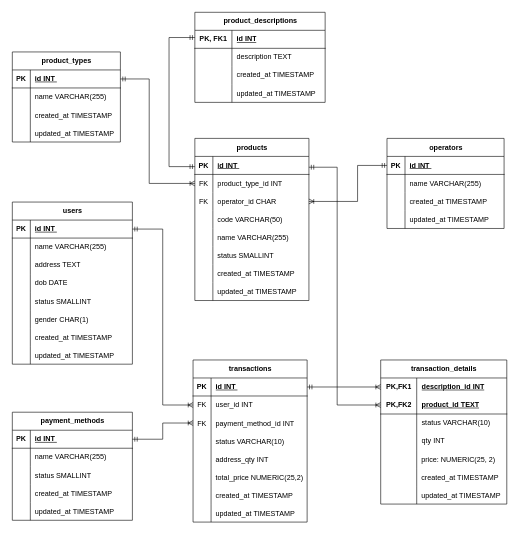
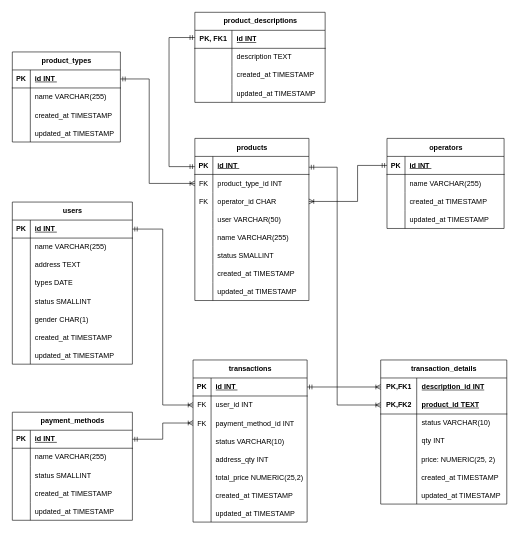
- <mxCell id="53" value="code VARCHAR(50)" style="shape=partialRectangle;connectable=0;fillColor=none;top=0;left=0;bottom=0;right=0;align=left;spacingLeft=6;overflow=hidden;whiteSpace=wrap;html=1;" parent="51" vertex="1"><mxGeometry x="30" width="160" height="30" as="geometry"><mxRectangle width="160" height="30" as="alternateBounds" /></mxGeometry></mxCell>
+ <mxCell id="53" value="user VARCHAR(50)" style="shape=partialRectangle;connectable=0;fillColor=none;top=0;left=0;bottom=0;right=0;align=left;spacingLeft=6;overflow=hidden;whiteSpace=wrap;html=1;" parent="51" vertex="1"><mxGeometry x="30" width="160" height="30" as="geometry"><mxRectangle width="160" height="30" as="alternateBounds" /></mxGeometry></mxCell>
- <mxCell id="27" value="dob DATE" style="shape=partialRectangle;connectable=0;fillColor=none;top=0;left=0;bottom=0;right=0;align=left;spacingLeft=6;overflow=hidden;whiteSpace=wrap;html=1;" parent="25" vertex="1"><mxGeometry x="30" width="170" height="30" as="geometry"><mxRectangle width="170" height="30" as="alternateBounds" /></mxGeometry></mxCell>
+ <mxCell id="27" value="types DATE" style="shape=partialRectangle;connectable=0;fillColor=none;top=0;left=0;bottom=0;right=0;align=left;spacingLeft=6;overflow=hidden;whiteSpace=wrap;html=1;" parent="25" vertex="1"><mxGeometry x="30" width="170" height="30" as="geometry"><mxRectangle width="170" height="30" as="alternateBounds" /></mxGeometry></mxCell>
